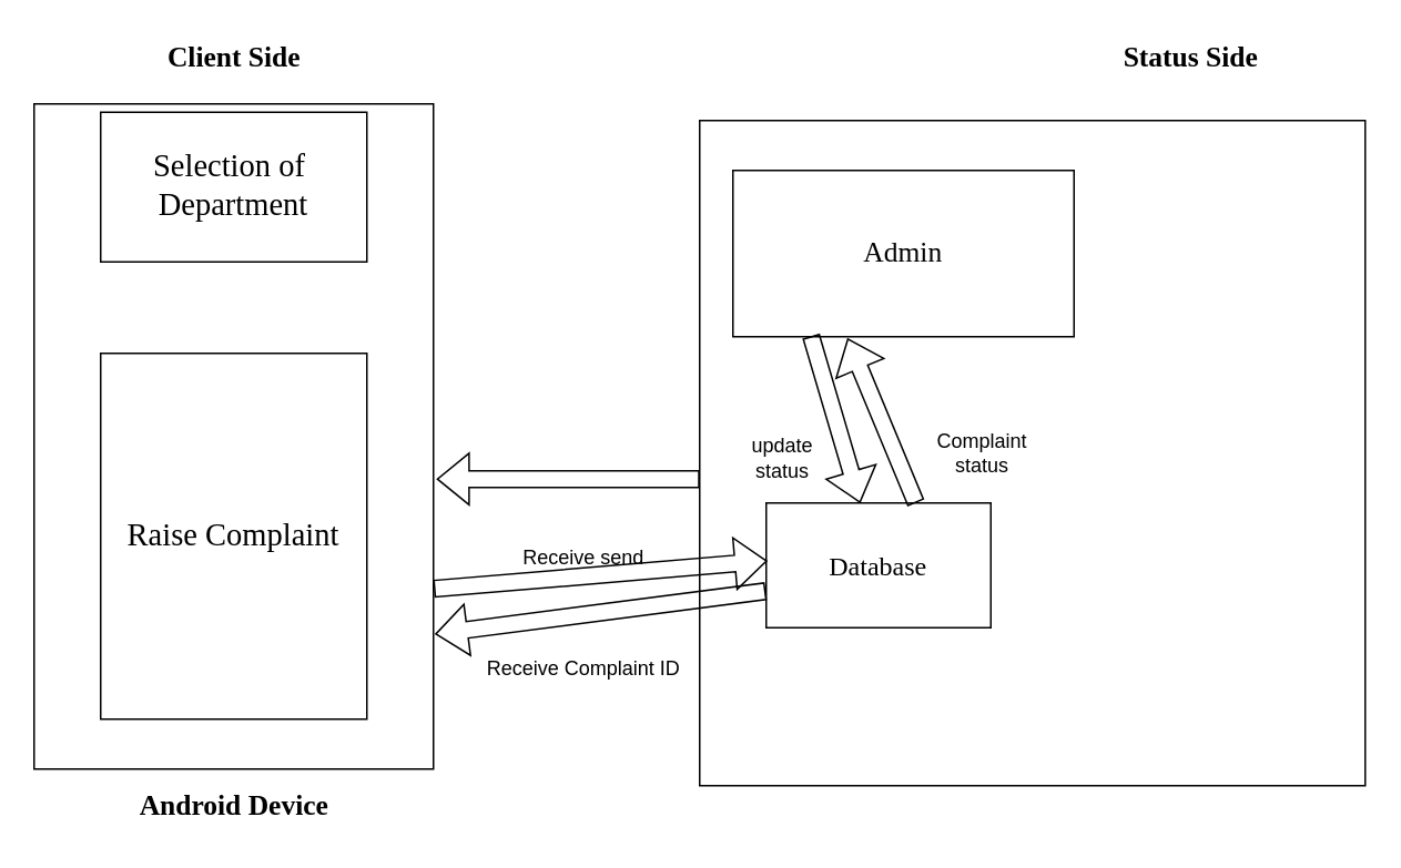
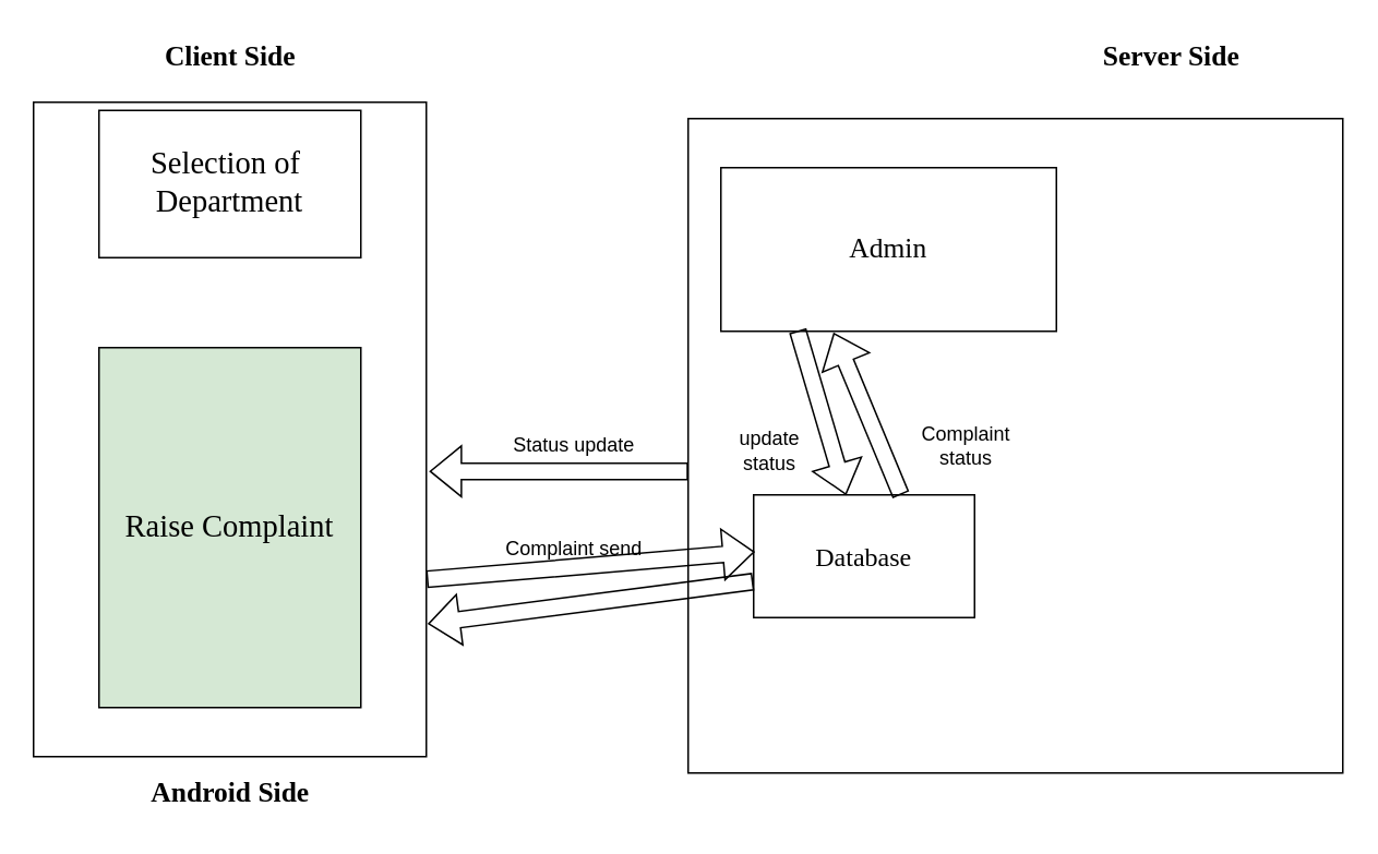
- <mxCell id="4" value="&lt;font face=&quot;Times New Roman&quot; style=&quot;font-size: 17px;&quot;&gt;&lt;b&gt;Status Side&lt;/b&gt;&lt;/font&gt;" style="text;html=1;align=center;verticalAlign=middle;resizable=0;points=[];autosize=1;strokeColor=none;fillColor=none;" parent="2" vertex="1"><mxGeometry x="640" width="110" height="30" as="geometry" /></mxCell>
+ <mxCell id="4" value="&lt;font face=&quot;Times New Roman&quot; style=&quot;font-size: 17px;&quot;&gt;&lt;b&gt;Server Side&lt;/b&gt;&lt;/font&gt;" style="text;html=1;align=center;verticalAlign=middle;resizable=0;points=[];autosize=1;strokeColor=none;fillColor=none;" parent="2" vertex="1"><mxGeometry x="640" width="110" height="30" as="geometry" /></mxCell>
+ <mxCell id="22" value="Status update" style="text;html=1;align=center;verticalAlign=middle;resizable=0;points=[];autosize=1;strokeColor=none;fillColor=none;" vertex="1" parent="2"><mxGeometry x="280" y="237" width="100" height="30" as="geometry" /></mxCell>
- <mxCell id="9" value="&lt;font face=&quot;Times New Roman&quot; style=&quot;font-size: 19px;&quot;&gt;Raise Complaint&lt;/font&gt;" style="whiteSpace=wrap;html=1;" parent="6" vertex="1"><mxGeometry x="40" y="192" width="160" height="220" as="geometry" /></mxCell>
+ <mxCell id="9" value="&lt;font face=&quot;Times New Roman&quot; style=&quot;font-size: 19px;&quot;&gt;Raise Complaint&lt;/font&gt;" style="whiteSpace=wrap;html=1;fillColor=#d5e8d4;" parent="6" vertex="1"><mxGeometry x="40" y="192" width="160" height="220" as="geometry" /></mxCell>
- <mxCell id="15" value="Receive send" style="text;html=1;align=center;verticalAlign=middle;resizable=0;points=[];autosize=1;strokeColor=none;fillColor=none;" vertex="1" parent="2"><mxGeometry x="275" y="300" width="110" height="30" as="geometry" /></mxCell>
+ <mxCell id="15" value="Complaint send" style="text;html=1;align=center;verticalAlign=middle;resizable=0;points=[];autosize=1;strokeColor=none;fillColor=none;" vertex="1" parent="2"><mxGeometry x="275" y="300" width="110" height="30" as="geometry" /></mxCell>
- <mxCell id="16" value="Receive Complaint ID" style="text;html=1;align=center;verticalAlign=middle;resizable=0;points=[];autosize=1;strokeColor=none;fillColor=none;" vertex="1" parent="2"><mxGeometry x="260" y="367" width="140" height="30" as="geometry" /></mxCell>
- <mxCell id="11" value="&lt;font face=&quot;Times New Roman&quot; style=&quot;font-size: 17px;&quot;&gt;&lt;b&gt;Android Device&lt;/b&gt;&lt;/font&gt;" style="text;html=1;align=center;verticalAlign=middle;resizable=0;points=[];autosize=1;strokeColor=none;fillColor=none;" parent="6" vertex="1"><mxGeometry x="50" y="450" width="140" height="30" as="geometry" /></mxCell>
+ <mxCell id="11" value="&lt;font face=&quot;Times New Roman&quot; style=&quot;font-size: 17px;&quot;&gt;&lt;b&gt;Android Side&lt;/b&gt;&lt;/font&gt;" style="text;html=1;align=center;verticalAlign=middle;resizable=0;points=[];autosize=1;strokeColor=none;fillColor=none;" parent="6" vertex="1"><mxGeometry x="50" y="450" width="140" height="30" as="geometry" /></mxCell>
